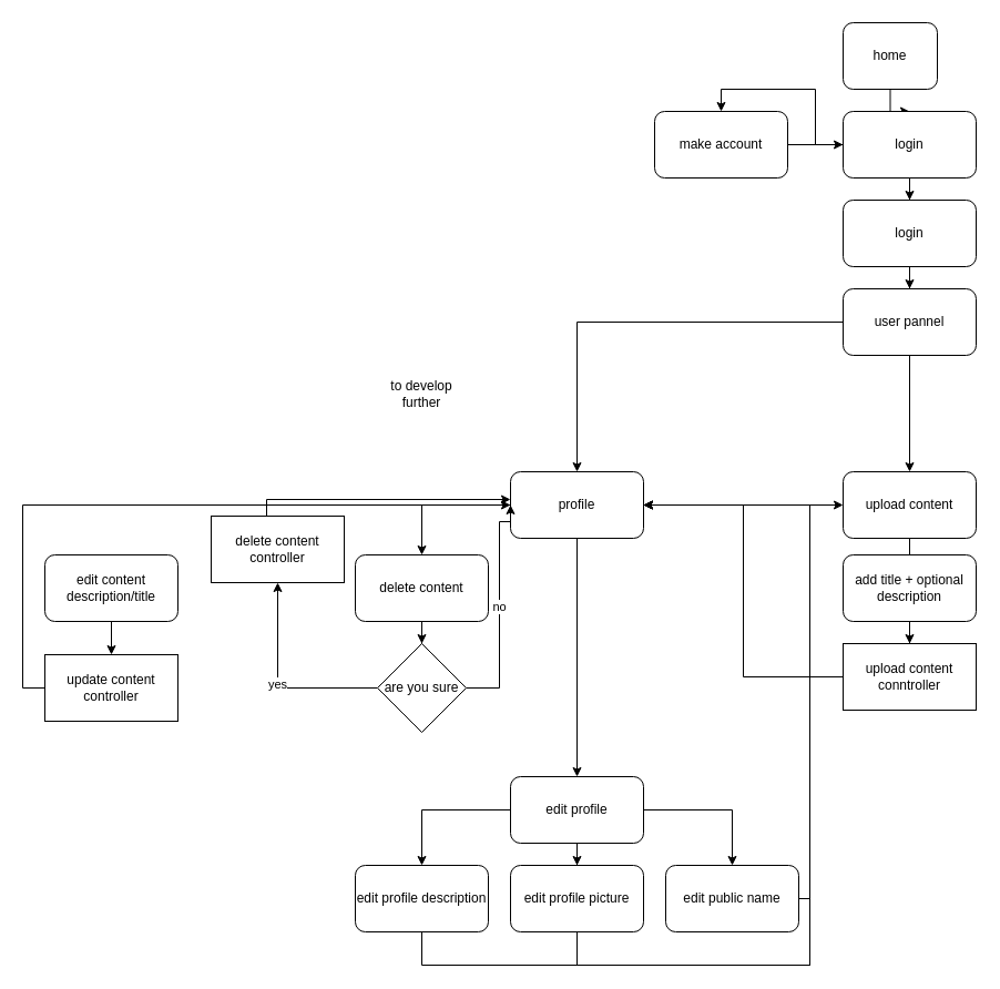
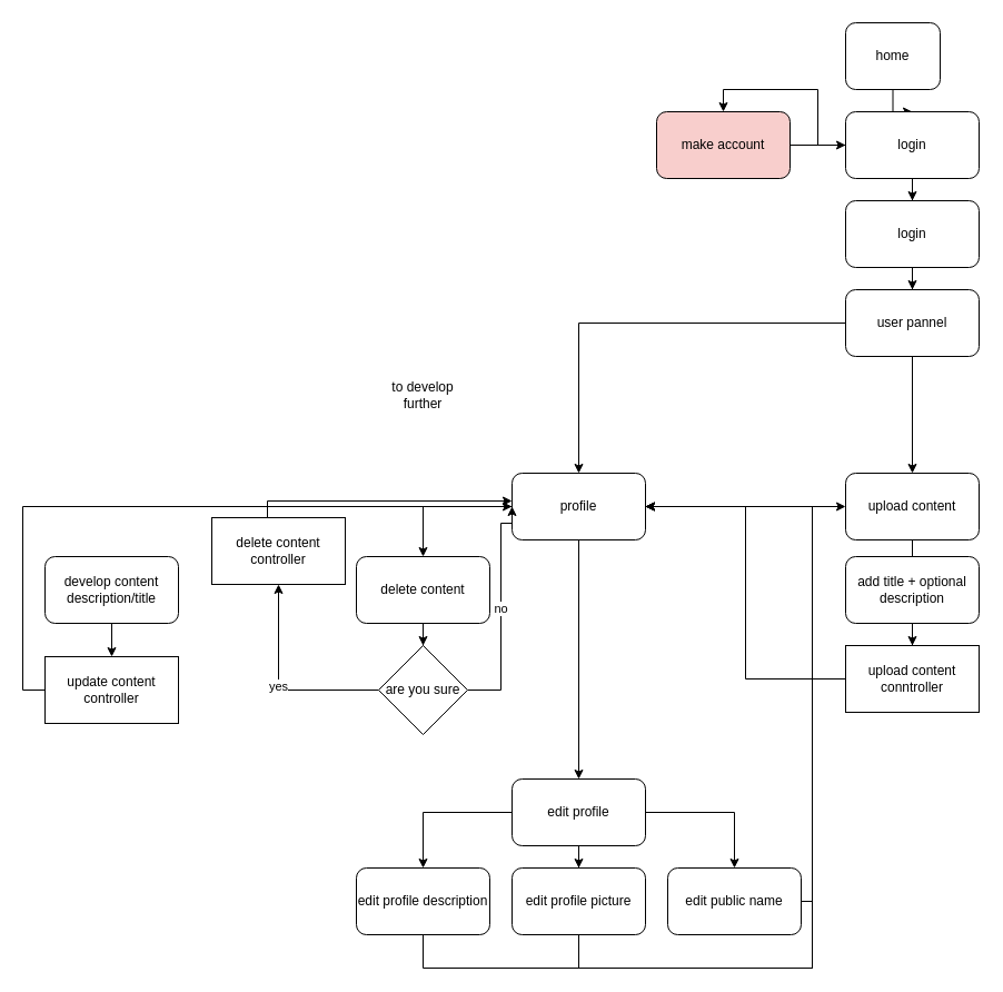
- <mxCell id="8" value="make account" style="rounded=1;whiteSpace=wrap;html=1;" vertex="1" parent="1"><mxGeometry x="590" y="100" width="120" height="60" as="geometry" /></mxCell>
+ <mxCell id="8" value="make account" style="rounded=1;whiteSpace=wrap;html=1;fillColor=#f8cecc;" vertex="1" parent="1"><mxGeometry x="590" y="100" width="120" height="60" as="geometry" /></mxCell>
- <mxCell id="37" value="edit content description/title" style="rounded=1;whiteSpace=wrap;html=1;" vertex="1" parent="1"><mxGeometry x="40" y="500" width="120" height="60" as="geometry" /></mxCell>
+ <mxCell id="37" value="develop content description/title" style="rounded=1;whiteSpace=wrap;html=1;" vertex="1" parent="1"><mxGeometry x="40" y="500" width="120" height="60" as="geometry" /></mxCell>
